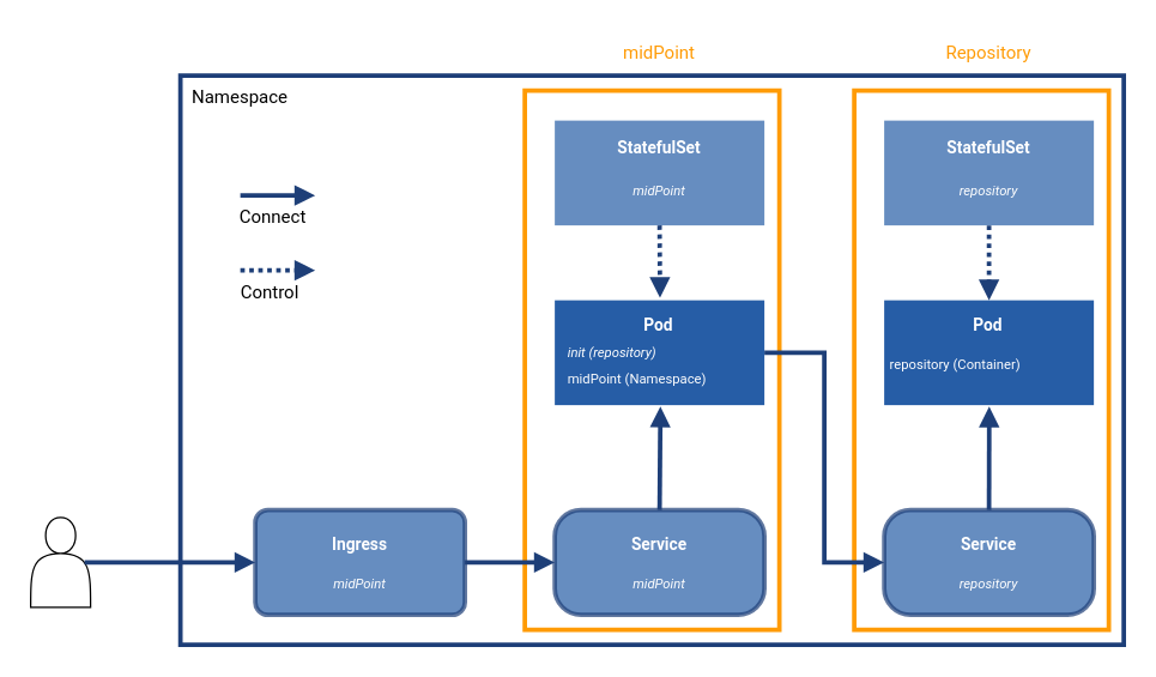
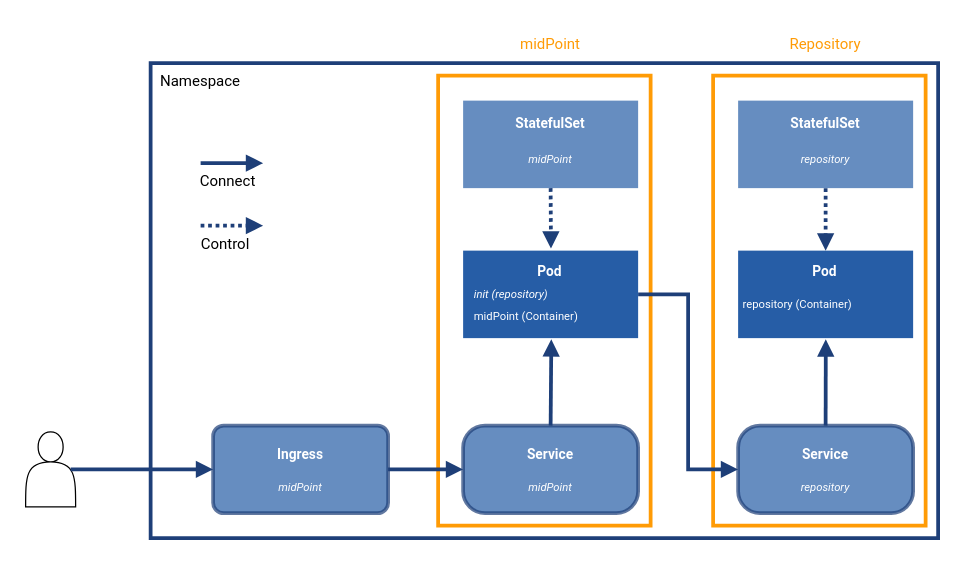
- <mxCell id="48" value="midPoint (Namespace)" style="text;html=1;strokeColor=none;fillColor=none;align=left;verticalAlign=middle;whiteSpace=wrap;rounded=0;glass=0;fontFamily=Roboto;fontSource=https%3A%2F%2Ffonts.googleapis.com%2Fcss%3Ffamily%3DRoboto;fontSize=9;fontColor=#FFFFFF;fontStyle=0" vertex="1" parent="44"><mxGeometry x="7.368" y="43.75" width="125.263" height="17.5" as="geometry" /></mxCell>
+ <mxCell id="48" value="midPoint (Container)" style="text;html=1;strokeColor=none;fillColor=none;align=left;verticalAlign=middle;whiteSpace=wrap;rounded=0;glass=0;fontFamily=Roboto;fontSource=https%3A%2F%2Ffonts.googleapis.com%2Fcss%3Ffamily%3DRoboto;fontSize=9;fontColor=#FFFFFF;fontStyle=0" vertex="1" parent="44"><mxGeometry x="7.368" y="43.75" width="125.263" height="17.5" as="geometry" /></mxCell>
